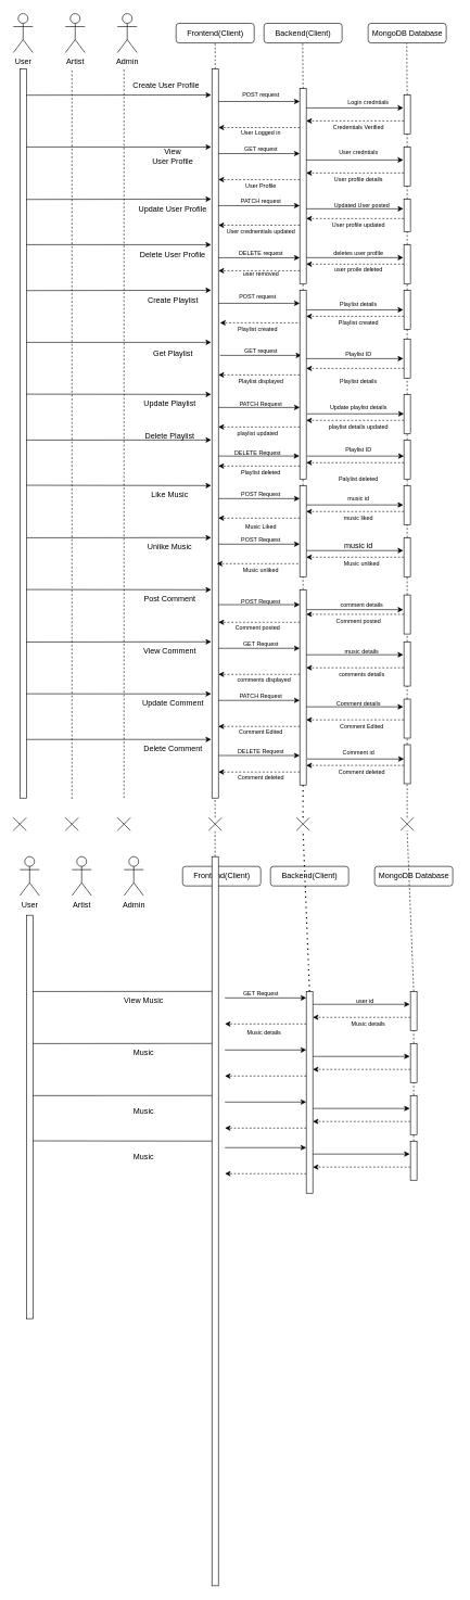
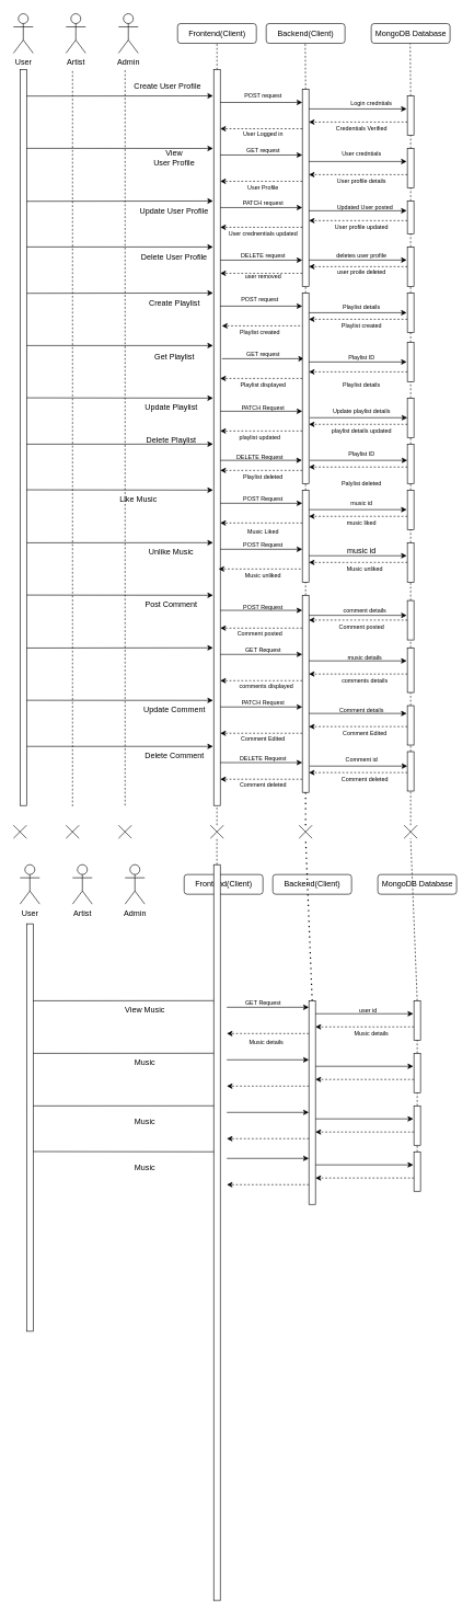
- <mxCell id="70" value="Like Music" style="text;html=1;align=center;verticalAlign=middle;resizable=0;points=[];autosize=1;strokeColor=none;fillColor=none;" parent="1" vertex="1"><mxGeometry x="220" y="745" width="80" height="30" as="geometry" /></mxCell>
+ <mxCell id="70" value="Like Music" style="text;html=1;align=center;verticalAlign=middle;resizable=0;points=[];autosize=1;strokeColor=none;fillColor=none;" parent="1" vertex="1"><mxGeometry x="170" y="745" width="80" height="30" as="geometry" /></mxCell>
- <mxCell id="93" value="View Comment" style="text;html=1;align=center;verticalAlign=middle;resizable=0;points=[];autosize=1;strokeColor=none;fillColor=none;" parent="1" vertex="1"><mxGeometry x="210" y="985" width="100" height="30" as="geometry" /></mxCell>
